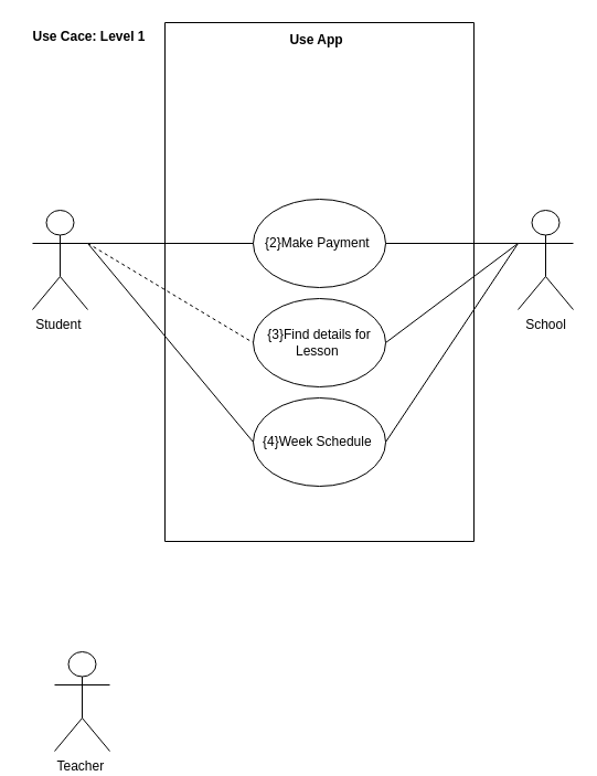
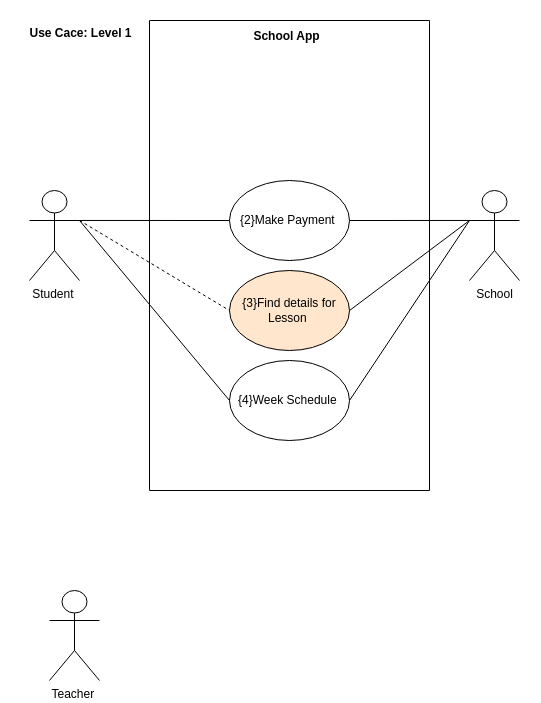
- <mxCell id="3" value="&lt;b&gt;Use App&lt;/b&gt;&lt;br&gt;" style="text;html=1;align=center;verticalAlign=middle;resizable=0;points=[];autosize=1;strokeColor=none;fillColor=none;" parent="2" vertex="1"><mxGeometry x="95" y="3" width="84" height="26" as="geometry" /></mxCell>
+ <mxCell id="3" value="&lt;b&gt;School App&lt;/b&gt;&lt;br&gt;" style="text;html=1;align=center;verticalAlign=middle;resizable=0;points=[];autosize=1;strokeColor=none;fillColor=none;" parent="2" vertex="1"><mxGeometry x="95" y="3" width="84" height="26" as="geometry" /></mxCell>
- <mxCell id="5" value="{3}Find details for Lesson&amp;nbsp;" style="ellipse;whiteSpace=wrap;html=1;" parent="2" vertex="1"><mxGeometry x="80" y="250" width="120" height="80" as="geometry" /></mxCell>
+ <mxCell id="5" value="{3}Find details for Lesson&amp;nbsp;" style="ellipse;whiteSpace=wrap;html=1;fillColor=#ffe6cc;" parent="2" vertex="1"><mxGeometry x="80" y="250" width="120" height="80" as="geometry" /></mxCell>
